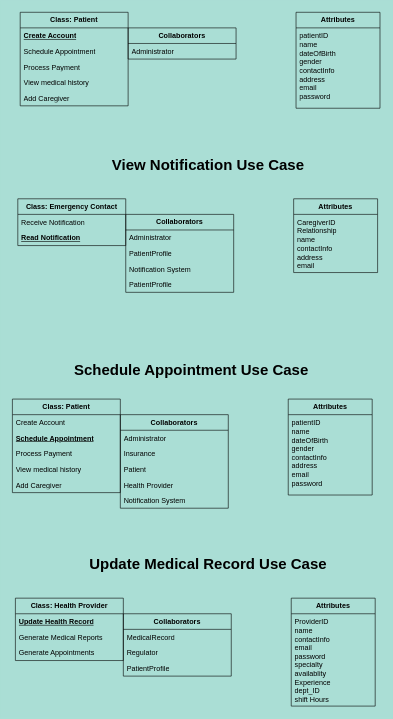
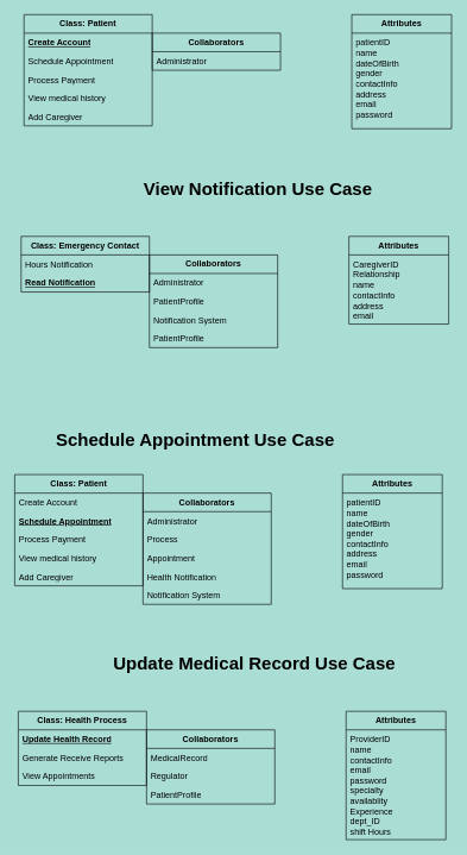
- <mxCell id="29" value="&lt;font style=&quot;font-size: 25px;&quot;&gt;View Notification Use Case&lt;/font&gt;" style="text;align=center;fontStyle=1;verticalAlign=middle;spacingLeft=3;spacingRight=3;strokeColor=none;rotatable=0;points=[[0,0.5],[1,0.5]];portConstraint=eastwest;html=1;" vertex="1" parent="1"><mxGeometry x="152" y="226" width="388" height="94" as="geometry" /></mxCell>
+ <mxCell id="29" value="&lt;font style=&quot;font-size: 25px;&quot;&gt;View Notification Use Case&lt;/font&gt;" style="text;align=center;fontStyle=1;verticalAlign=middle;spacingLeft=3;spacingRight=3;strokeColor=none;rotatable=0;points=[[0,0.5],[1,0.5]];portConstraint=eastwest;html=1;" vertex="1" parent="1"><mxGeometry x="167" y="216" width="388" height="94" as="geometry" /></mxCell>
- <mxCell id="13" value="Receive Notification" style="text;strokeColor=none;fillColor=none;align=left;verticalAlign=top;spacingLeft=4;spacingRight=4;overflow=hidden;rotatable=0;points=[[0,0.5],[1,0.5]];portConstraint=eastwest;whiteSpace=wrap;html=1;" vertex="1" parent="12"><mxGeometry y="26" width="180" height="26" as="geometry" /></mxCell>
+ <mxCell id="13" value="Hours Notification" style="text;strokeColor=none;fillColor=none;align=left;verticalAlign=top;spacingLeft=4;spacingRight=4;overflow=hidden;rotatable=0;points=[[0,0.5],[1,0.5]];portConstraint=eastwest;whiteSpace=wrap;html=1;" vertex="1" parent="12"><mxGeometry y="26" width="180" height="26" as="geometry" /></mxCell>
- <mxCell id="15" value="&lt;font style=&quot;font-size: 25px;&quot;&gt;Schedule Appointment Use Case&lt;/font&gt;" style="text;align=center;fontStyle=1;verticalAlign=middle;spacingLeft=3;spacingRight=3;strokeColor=none;rotatable=0;points=[[0,0.5],[1,0.5]];portConstraint=eastwest;html=1;" vertex="1" parent="1"><mxGeometry x="106" y="577" width="424" height="76" as="geometry" /></mxCell>
+ <mxCell id="15" value="&lt;font style=&quot;font-size: 25px;&quot;&gt;Schedule Appointment Use Case&lt;/font&gt;" style="text;align=center;fontStyle=1;verticalAlign=middle;spacingLeft=3;spacingRight=3;strokeColor=none;rotatable=0;points=[[0,0.5],[1,0.5]];portConstraint=eastwest;html=1;" vertex="1" parent="1"><mxGeometry x="61" y="577" width="424" height="76" as="geometry" /></mxCell>
- <mxCell id="32" value="Insurance" style="text;strokeColor=none;fillColor=none;align=left;verticalAlign=top;spacingLeft=4;spacingRight=4;overflow=hidden;rotatable=0;points=[[0,0.5],[1,0.5]];portConstraint=eastwest;whiteSpace=wrap;html=1;" vertex="1" parent="30"><mxGeometry y="52" width="180" height="26" as="geometry" /></mxCell>
+ <mxCell id="32" value="Process" style="text;strokeColor=none;fillColor=none;align=left;verticalAlign=top;spacingLeft=4;spacingRight=4;overflow=hidden;rotatable=0;points=[[0,0.5],[1,0.5]];portConstraint=eastwest;whiteSpace=wrap;html=1;" vertex="1" parent="30"><mxGeometry y="52" width="180" height="26" as="geometry" /></mxCell>
- <mxCell id="33" value="Patient" style="text;strokeColor=none;fillColor=none;align=left;verticalAlign=top;spacingLeft=4;spacingRight=4;overflow=hidden;rotatable=0;points=[[0,0.5],[1,0.5]];portConstraint=eastwest;whiteSpace=wrap;html=1;" vertex="1" parent="30"><mxGeometry y="78" width="180" height="26" as="geometry" /></mxCell>
+ <mxCell id="33" value="Appointment" style="text;strokeColor=none;fillColor=none;align=left;verticalAlign=top;spacingLeft=4;spacingRight=4;overflow=hidden;rotatable=0;points=[[0,0.5],[1,0.5]];portConstraint=eastwest;whiteSpace=wrap;html=1;" vertex="1" parent="30"><mxGeometry y="78" width="180" height="26" as="geometry" /></mxCell>
- <mxCell id="34" value="Health Provider" style="text;strokeColor=none;fillColor=none;align=left;verticalAlign=top;spacingLeft=4;spacingRight=4;overflow=hidden;rotatable=0;points=[[0,0.5],[1,0.5]];portConstraint=eastwest;whiteSpace=wrap;html=1;" vertex="1" parent="30"><mxGeometry y="104" width="180" height="26" as="geometry" /></mxCell>
+ <mxCell id="34" value="Health Notification" style="text;strokeColor=none;fillColor=none;align=left;verticalAlign=top;spacingLeft=4;spacingRight=4;overflow=hidden;rotatable=0;points=[[0,0.5],[1,0.5]];portConstraint=eastwest;whiteSpace=wrap;html=1;" vertex="1" parent="30"><mxGeometry y="104" width="180" height="26" as="geometry" /></mxCell>
- <mxCell id="42" value="&lt;font style=&quot;font-size: 25px;&quot;&gt;Update Medical Record Use Case&lt;/font&gt;" style="text;align=center;fontStyle=1;verticalAlign=middle;spacingLeft=3;spacingRight=3;strokeColor=none;rotatable=0;points=[[0,0.5],[1,0.5]];portConstraint=eastwest;html=1;" vertex="1" parent="1"><mxGeometry x="100" y="887" width="492" height="104" as="geometry" /></mxCell>
+ <mxCell id="42" value="&lt;font style=&quot;font-size: 25px;&quot;&gt;Update Medical Record Use Case&lt;/font&gt;" style="text;align=center;fontStyle=1;verticalAlign=middle;spacingLeft=3;spacingRight=3;strokeColor=none;rotatable=0;points=[[0,0.5],[1,0.5]];portConstraint=eastwest;html=1;" vertex="1" parent="1"><mxGeometry x="110" y="877" width="492" height="104" as="geometry" /></mxCell>
- <mxCell id="38" value="&lt;b&gt;Class:&amp;nbsp;Health Provider&lt;/b&gt;" style="swimlane;fontStyle=0;childLayout=stackLayout;horizontal=1;startSize=26;fillColor=none;horizontalStack=0;resizeParent=1;resizeParentMax=0;resizeLast=0;collapsible=1;marginBottom=0;whiteSpace=wrap;html=1;" vertex="1" parent="1"><mxGeometry x="25" y="997" width="180" height="104" as="geometry" /></mxCell>
+ <mxCell id="38" value="&lt;b&gt;Class:&amp;nbsp;Health Process&lt;/b&gt;" style="swimlane;fontStyle=0;childLayout=stackLayout;horizontal=1;startSize=26;fillColor=none;horizontalStack=0;resizeParent=1;resizeParentMax=0;resizeLast=0;collapsible=1;marginBottom=0;whiteSpace=wrap;html=1;" vertex="1" parent="1"><mxGeometry x="25" y="997" width="180" height="104" as="geometry" /></mxCell>
- <mxCell id="40" value="Generate Medical Reports" style="text;strokeColor=none;fillColor=none;align=left;verticalAlign=top;spacingLeft=4;spacingRight=4;overflow=hidden;rotatable=0;points=[[0,0.5],[1,0.5]];portConstraint=eastwest;whiteSpace=wrap;html=1;" vertex="1" parent="38"><mxGeometry y="52" width="180" height="26" as="geometry" /></mxCell>
+ <mxCell id="40" value="Generate Receive Reports" style="text;strokeColor=none;fillColor=none;align=left;verticalAlign=top;spacingLeft=4;spacingRight=4;overflow=hidden;rotatable=0;points=[[0,0.5],[1,0.5]];portConstraint=eastwest;whiteSpace=wrap;html=1;" vertex="1" parent="38"><mxGeometry y="52" width="180" height="26" as="geometry" /></mxCell>
- <mxCell id="41" value="Generate Appointments" style="text;strokeColor=none;fillColor=none;align=left;verticalAlign=top;spacingLeft=4;spacingRight=4;overflow=hidden;rotatable=0;points=[[0,0.5],[1,0.5]];portConstraint=eastwest;whiteSpace=wrap;html=1;" vertex="1" parent="38"><mxGeometry y="78" width="180" height="26" as="geometry" /></mxCell>
+ <mxCell id="41" value="View Appointments" style="text;strokeColor=none;fillColor=none;align=left;verticalAlign=top;spacingLeft=4;spacingRight=4;overflow=hidden;rotatable=0;points=[[0,0.5],[1,0.5]];portConstraint=eastwest;whiteSpace=wrap;html=1;" vertex="1" parent="38"><mxGeometry y="78" width="180" height="26" as="geometry" /></mxCell>
